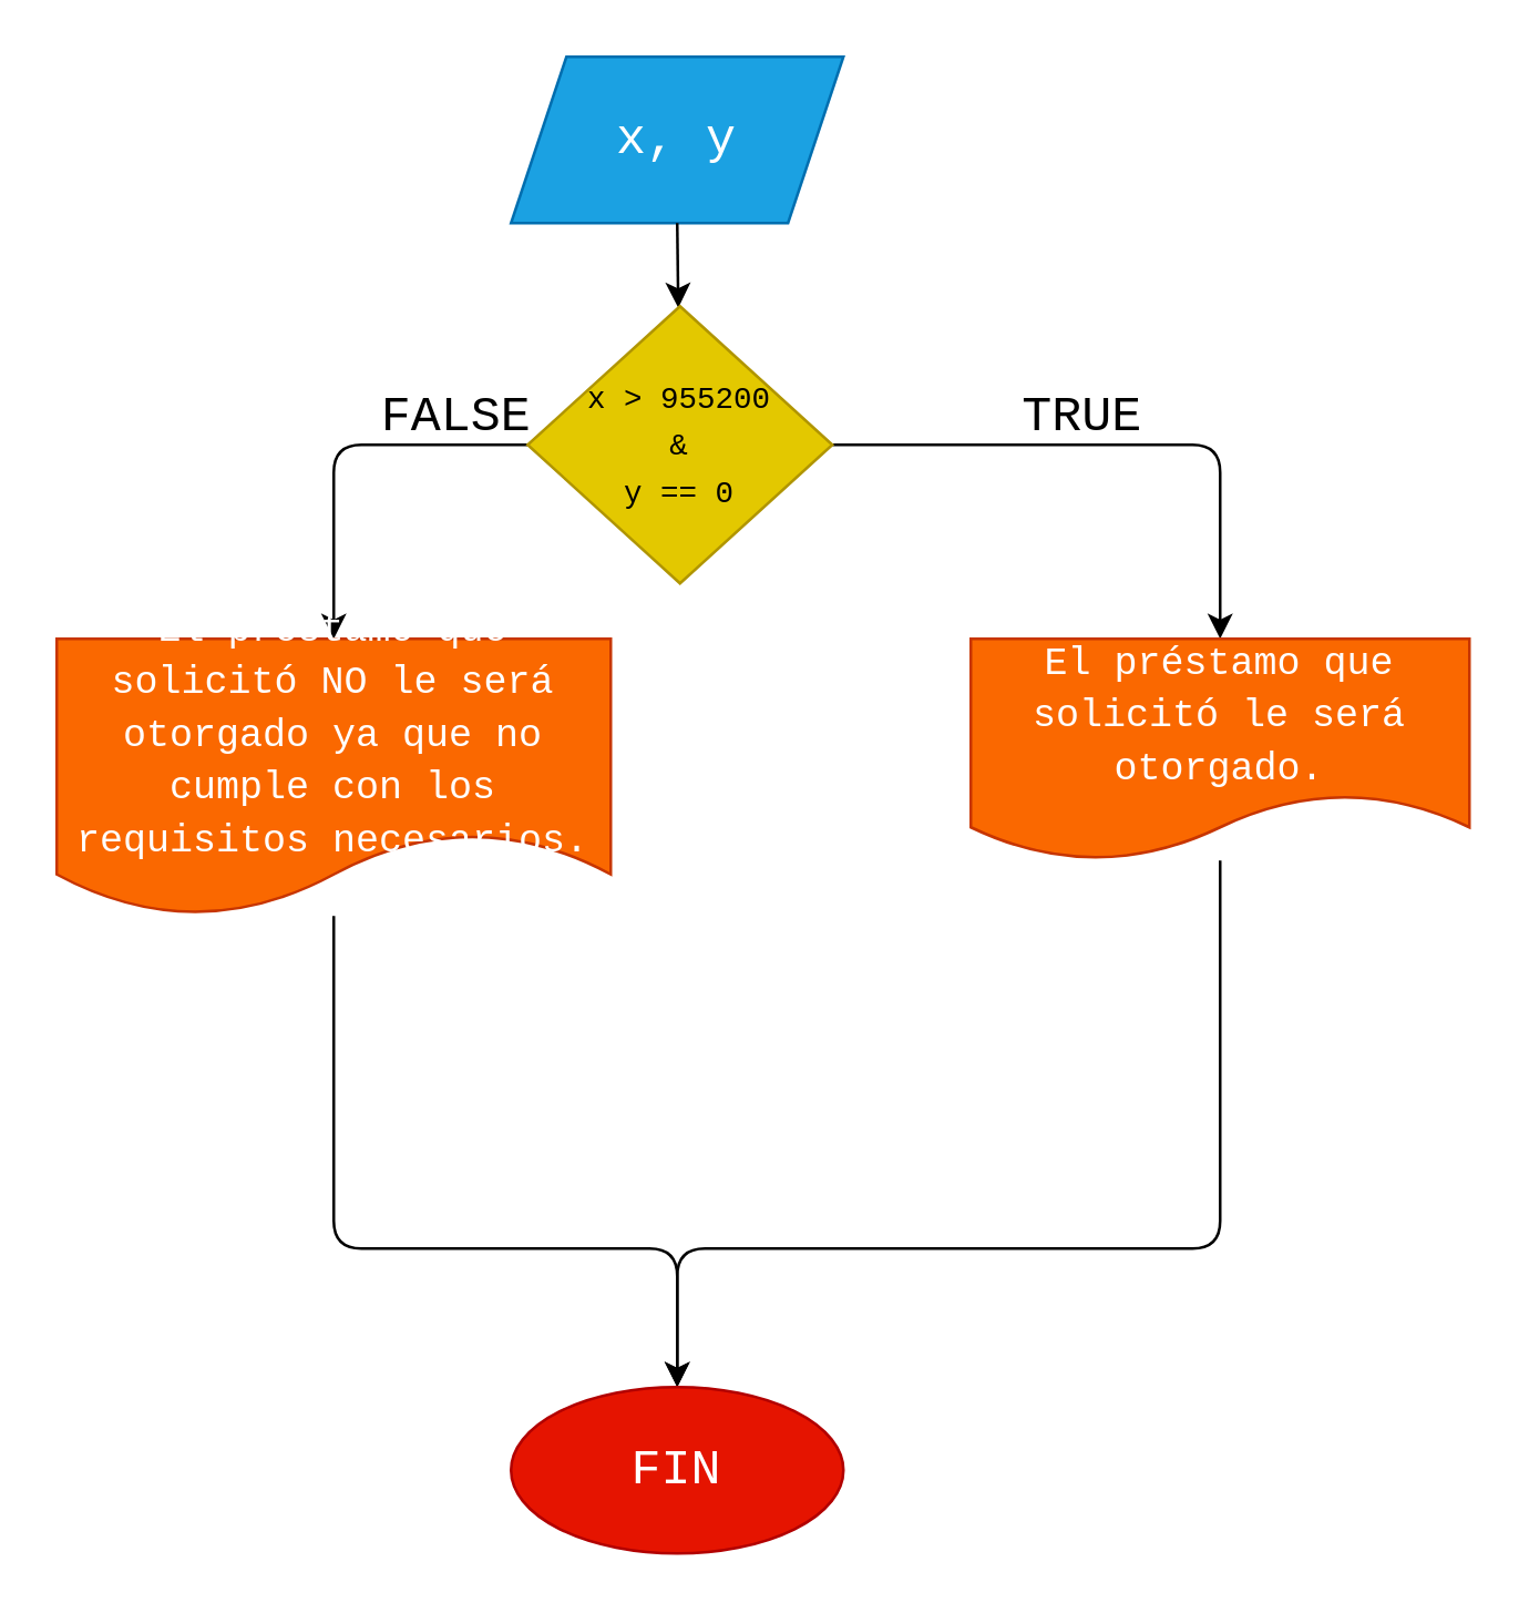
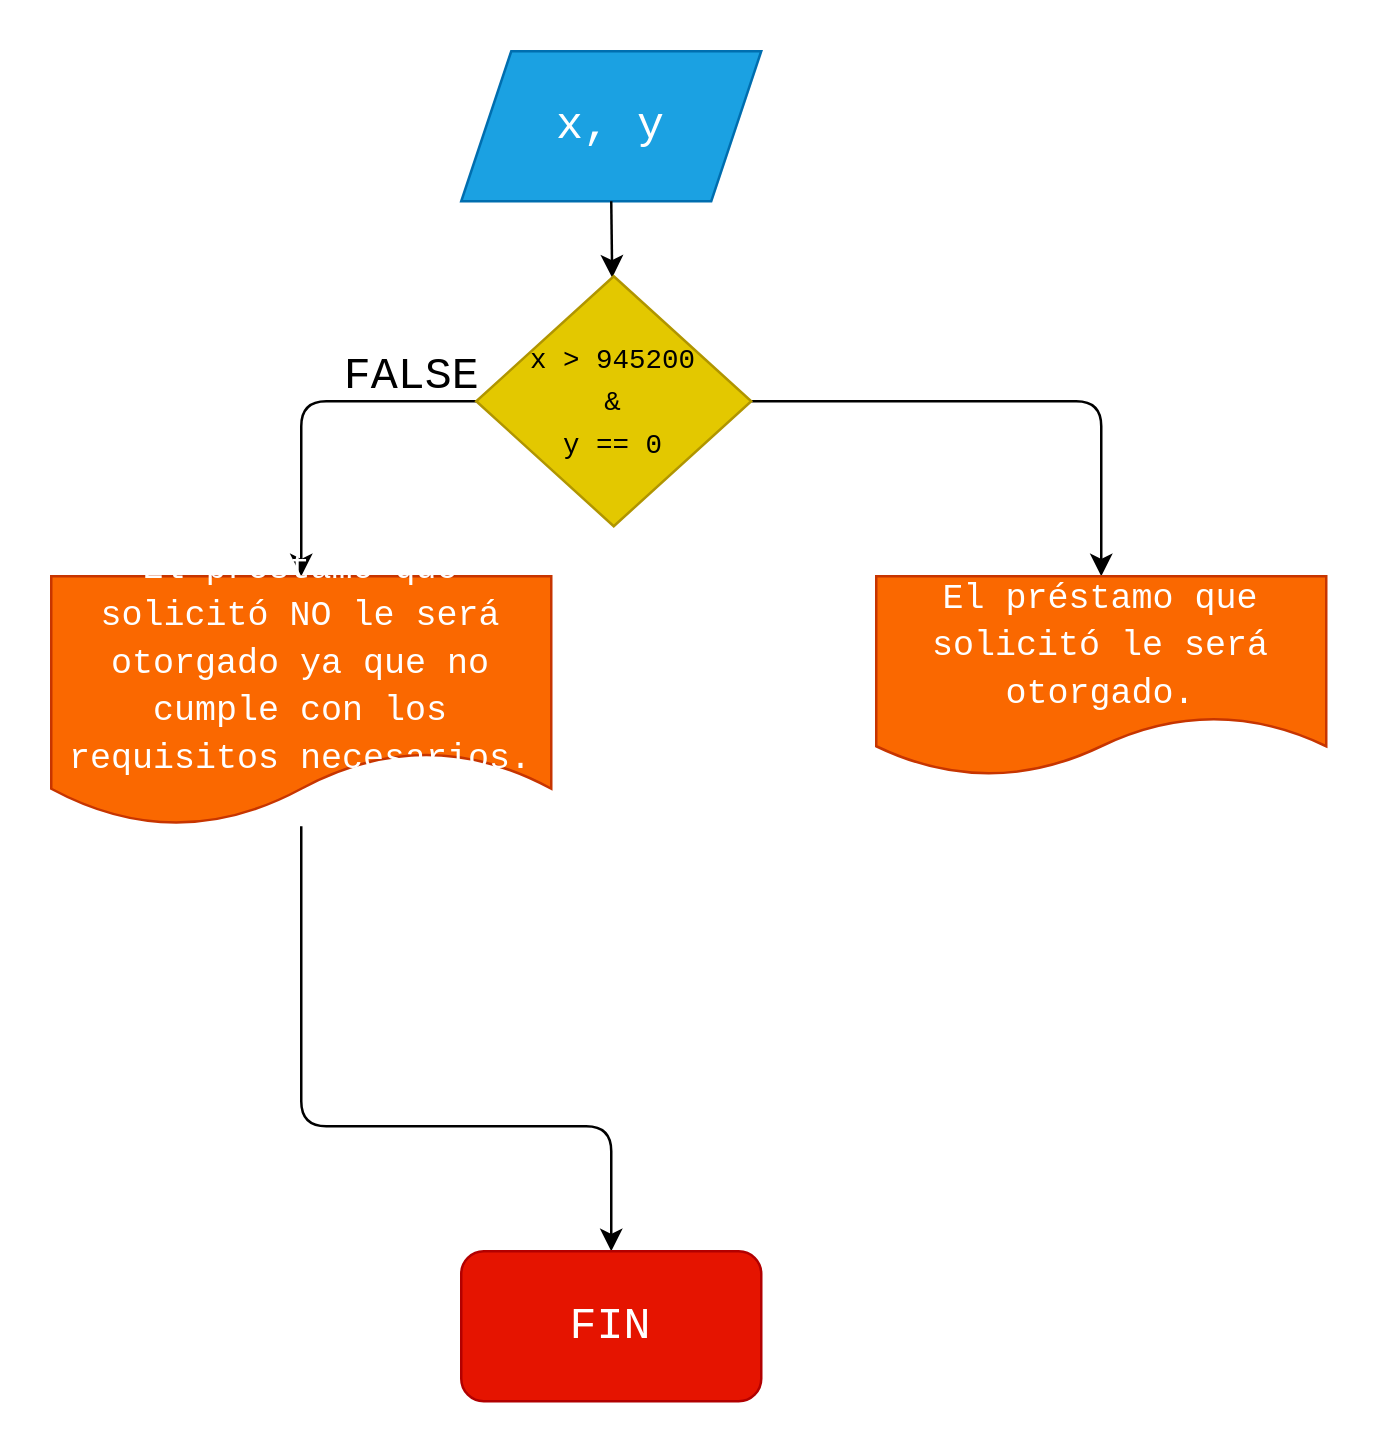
- <mxCell id="12" value="TRUE" style="text;html=1;align=center;verticalAlign=middle;resizable=0;points=[];autosize=1;strokeColor=none;fillColor=none;fontSize=18;fontFamily=Courier New;" vertex="1" parent="1"><mxGeometry x="355" y="130" width="70" height="40" as="geometry" /></mxCell>
- <mxCell id="6" value="&lt;font style=&quot;font-size: 11px;&quot;&gt;x &amp;gt; 955200&lt;br&gt;&amp;amp;&lt;br&gt;y == 0&lt;/font&gt;" style="rhombus;whiteSpace=wrap;html=1;fillColor=#e3c800;fontColor=#000000;strokeColor=#B09500;fontFamily=Courier New;fontSize=14;" vertex="1" parent="1"><mxGeometry x="190" y="110" width="110" height="100" as="geometry" /></mxCell>
+ <mxCell id="6" value="&lt;font style=&quot;font-size: 11px;&quot;&gt;x &amp;gt; 945200&lt;br&gt;&amp;amp;&lt;br&gt;y == 0&lt;/font&gt;" style="rhombus;whiteSpace=wrap;html=1;fillColor=#e3c800;fontColor=#000000;strokeColor=#B09500;fontFamily=Courier New;fontSize=14;" vertex="1" parent="1"><mxGeometry x="190" y="110" width="110" height="100" as="geometry" /></mxCell>
- <mxCell id="7" style="edgeStyle=none;html=1;entryX=0.5;entryY=0;entryDx=0;entryDy=0;fontFamily=Courier New;fontSize=18;" edge="1" parent="1" source="8" target="11"><mxGeometry relative="1" as="geometry"><Array as="points"><mxPoint x="440" y="450" /><mxPoint x="244" y="450" /></Array></mxGeometry></mxCell>
- <mxCell id="11" value="FIN" style="ellipse;whiteSpace=wrap;html=1;fillColor=#e51400;fontColor=#ffffff;strokeColor=#B20000;fontFamily=Courier New;fontSize=18;" vertex="1" parent="1"><mxGeometry x="184" y="500" width="120" height="60" as="geometry" /></mxCell>
+ <mxCell id="11" value="FIN" style="whiteSpace=wrap;html=1;fillColor=#e51400;fontColor=#ffffff;strokeColor=#B20000;fontFamily=Courier New;fontSize=18;rounded=1;" vertex="1" parent="1"><mxGeometry x="184" y="500" width="120" height="60" as="geometry" /></mxCell>
